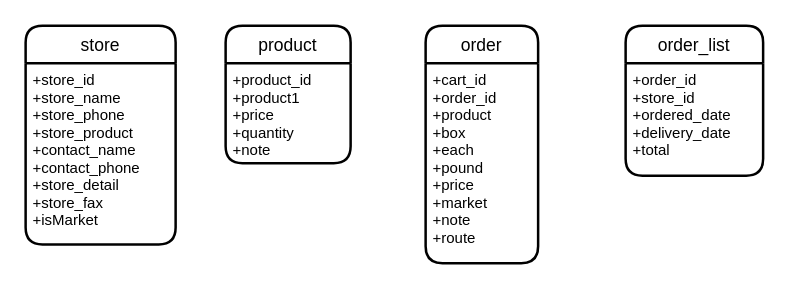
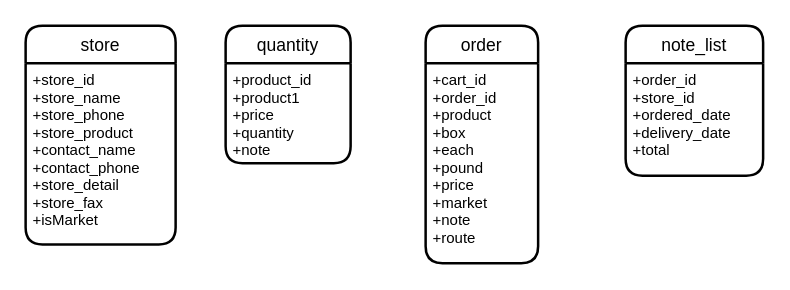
- <mxCell id="2" value="product" style="swimlane;childLayout=stackLayout;horizontal=1;startSize=30;horizontalStack=0;rounded=1;fontSize=14;fontStyle=0;strokeWidth=2;resizeParent=0;resizeLast=1;shadow=0;dashed=0;align=center;" parent="1" vertex="1"><mxGeometry x="180" y="20" width="100" height="110" as="geometry" /></mxCell>
+ <mxCell id="2" value="quantity" style="swimlane;childLayout=stackLayout;horizontal=1;startSize=30;horizontalStack=0;rounded=1;fontSize=14;fontStyle=0;strokeWidth=2;resizeParent=0;resizeLast=1;shadow=0;dashed=0;align=center;" parent="1" vertex="1"><mxGeometry x="180" y="20" width="100" height="110" as="geometry" /></mxCell>
- <mxCell id="8" value="order_list" style="swimlane;childLayout=stackLayout;horizontal=1;startSize=30;horizontalStack=0;rounded=1;fontSize=14;fontStyle=0;strokeWidth=2;resizeParent=0;resizeLast=1;shadow=0;dashed=0;align=center;" parent="1" vertex="1"><mxGeometry x="500" y="20" width="110" height="120" as="geometry" /></mxCell>
+ <mxCell id="8" value="note_list" style="swimlane;childLayout=stackLayout;horizontal=1;startSize=30;horizontalStack=0;rounded=1;fontSize=14;fontStyle=0;strokeWidth=2;resizeParent=0;resizeLast=1;shadow=0;dashed=0;align=center;" parent="1" vertex="1"><mxGeometry x="500" y="20" width="110" height="120" as="geometry" /></mxCell>
